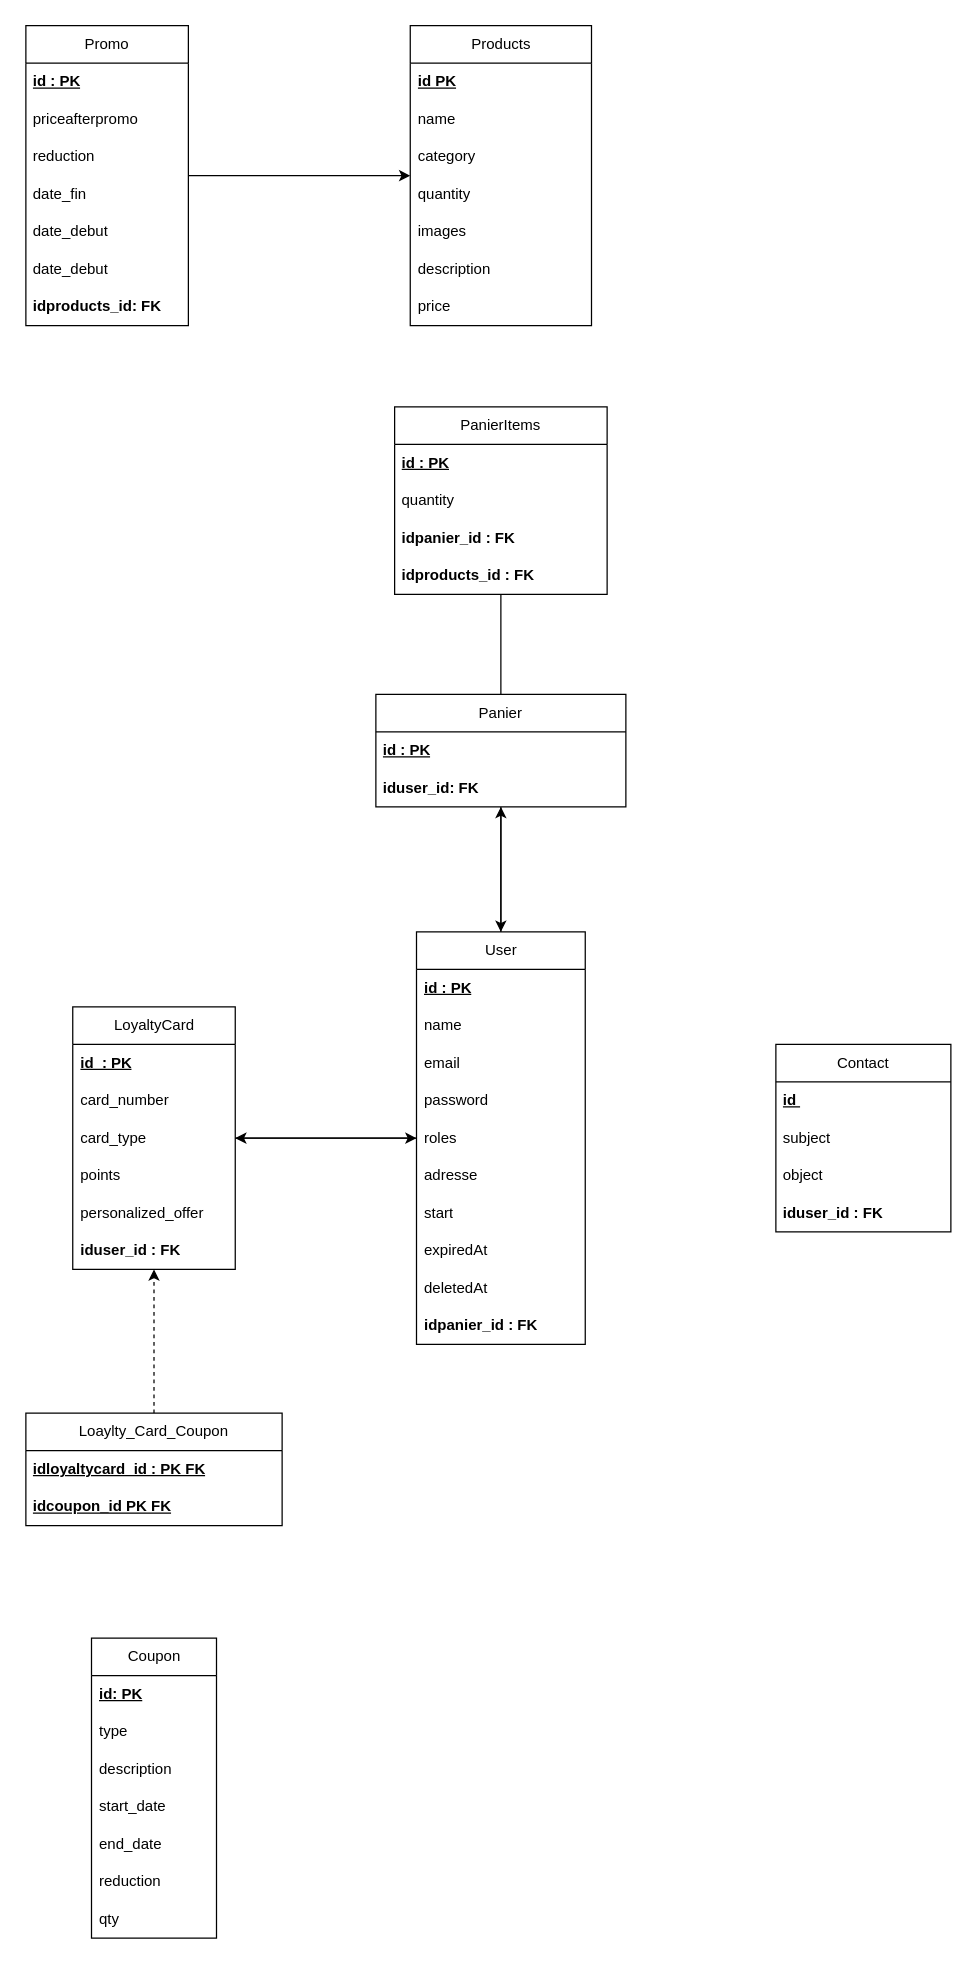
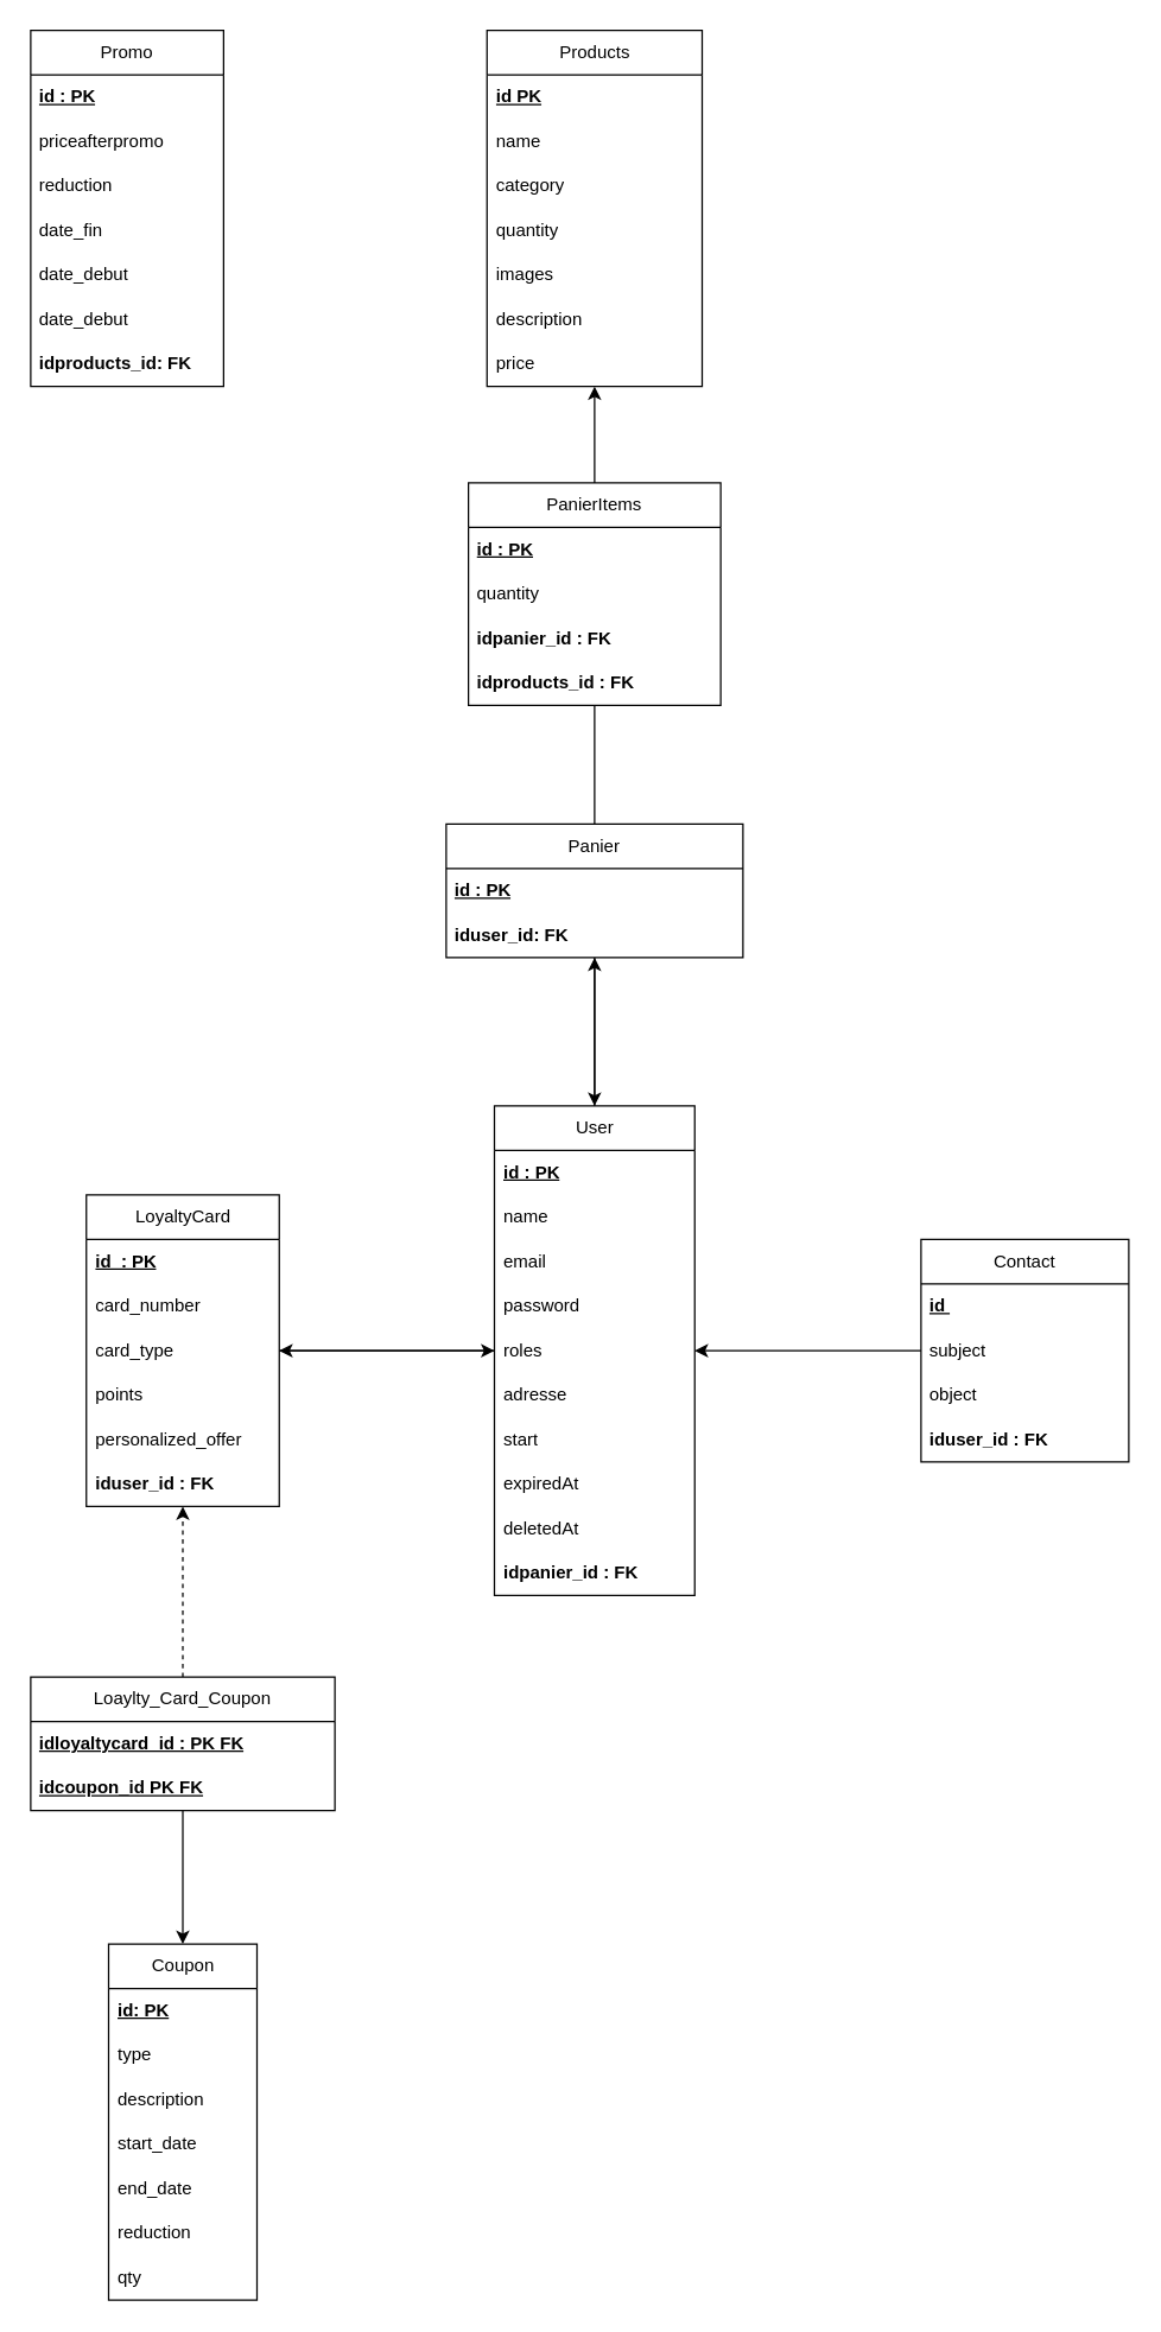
- <mxCell id="26" style="edgeStyle=orthogonalEdgeStyle;rounded=0;orthogonalLoop=1;jettySize=auto;html=1;" parent="1" source="35" target="27" edge="1"><mxGeometry relative="1" as="geometry"><mxPoint x="270" y="205" as="sourcePoint" /><mxPoint x="260" y="95" as="targetPoint" /></mxGeometry></mxCell>
+ <mxCell id="64" style="edgeStyle=orthogonalEdgeStyle;rounded=0;orthogonalLoop=1;jettySize=auto;html=1;" parent="1" source="65" target="27" edge="1"><mxGeometry relative="1" as="geometry" /></mxCell>
+ <mxCell id="2" style="edgeStyle=orthogonalEdgeStyle;rounded=0;orthogonalLoop=1;jettySize=auto;html=1;" parent="1" source="3" target="45" edge="1"><mxGeometry relative="1" as="geometry" /></mxCell>
+ <mxCell id="18" style="edgeStyle=orthogonalEdgeStyle;rounded=0;orthogonalLoop=1;jettySize=auto;html=1;" parent="1" source="60" target="9" edge="1"><mxGeometry relative="1" as="geometry"><mxPoint x="170" y="1030" as="sourcePoint" /></mxGeometry></mxCell>
